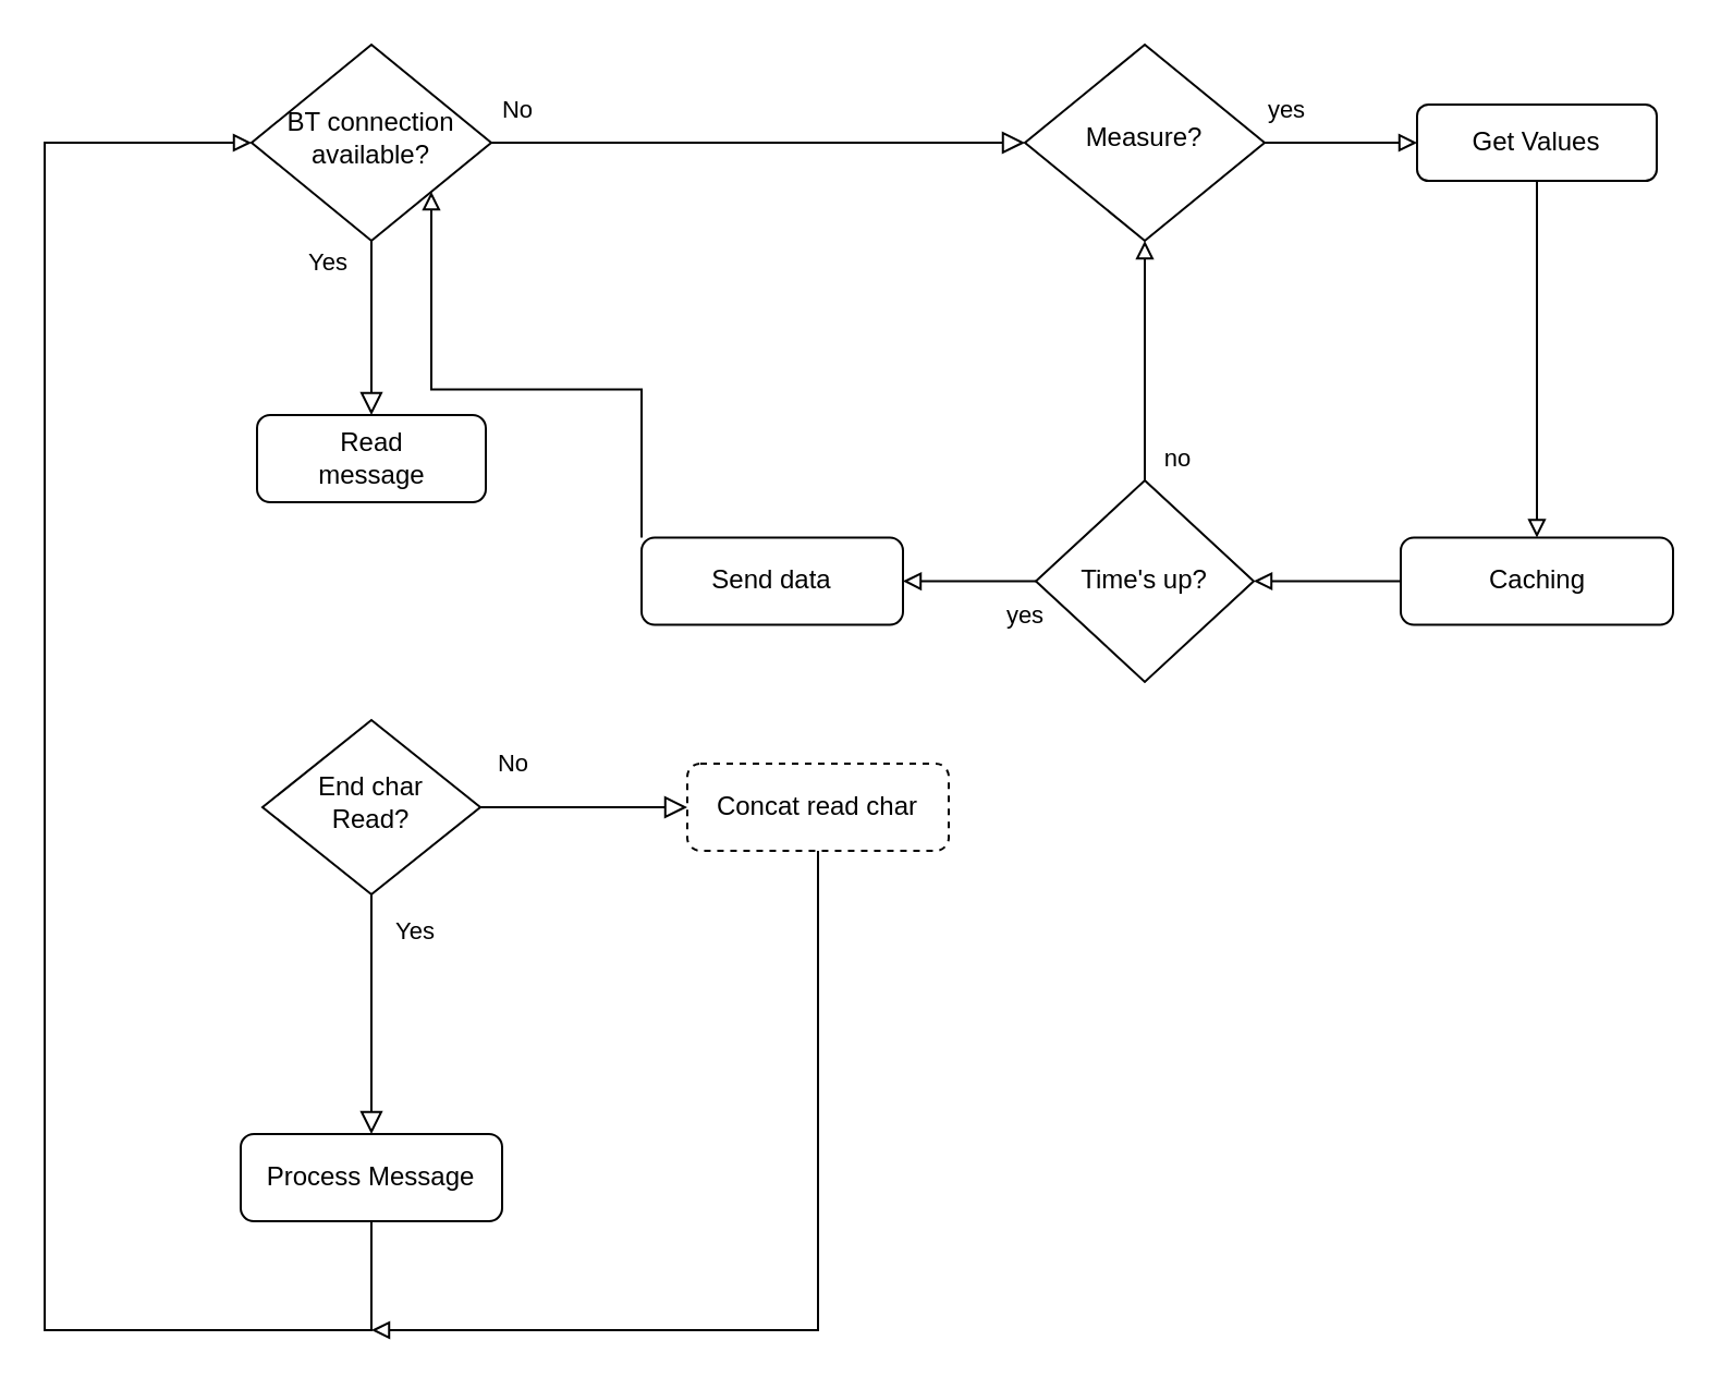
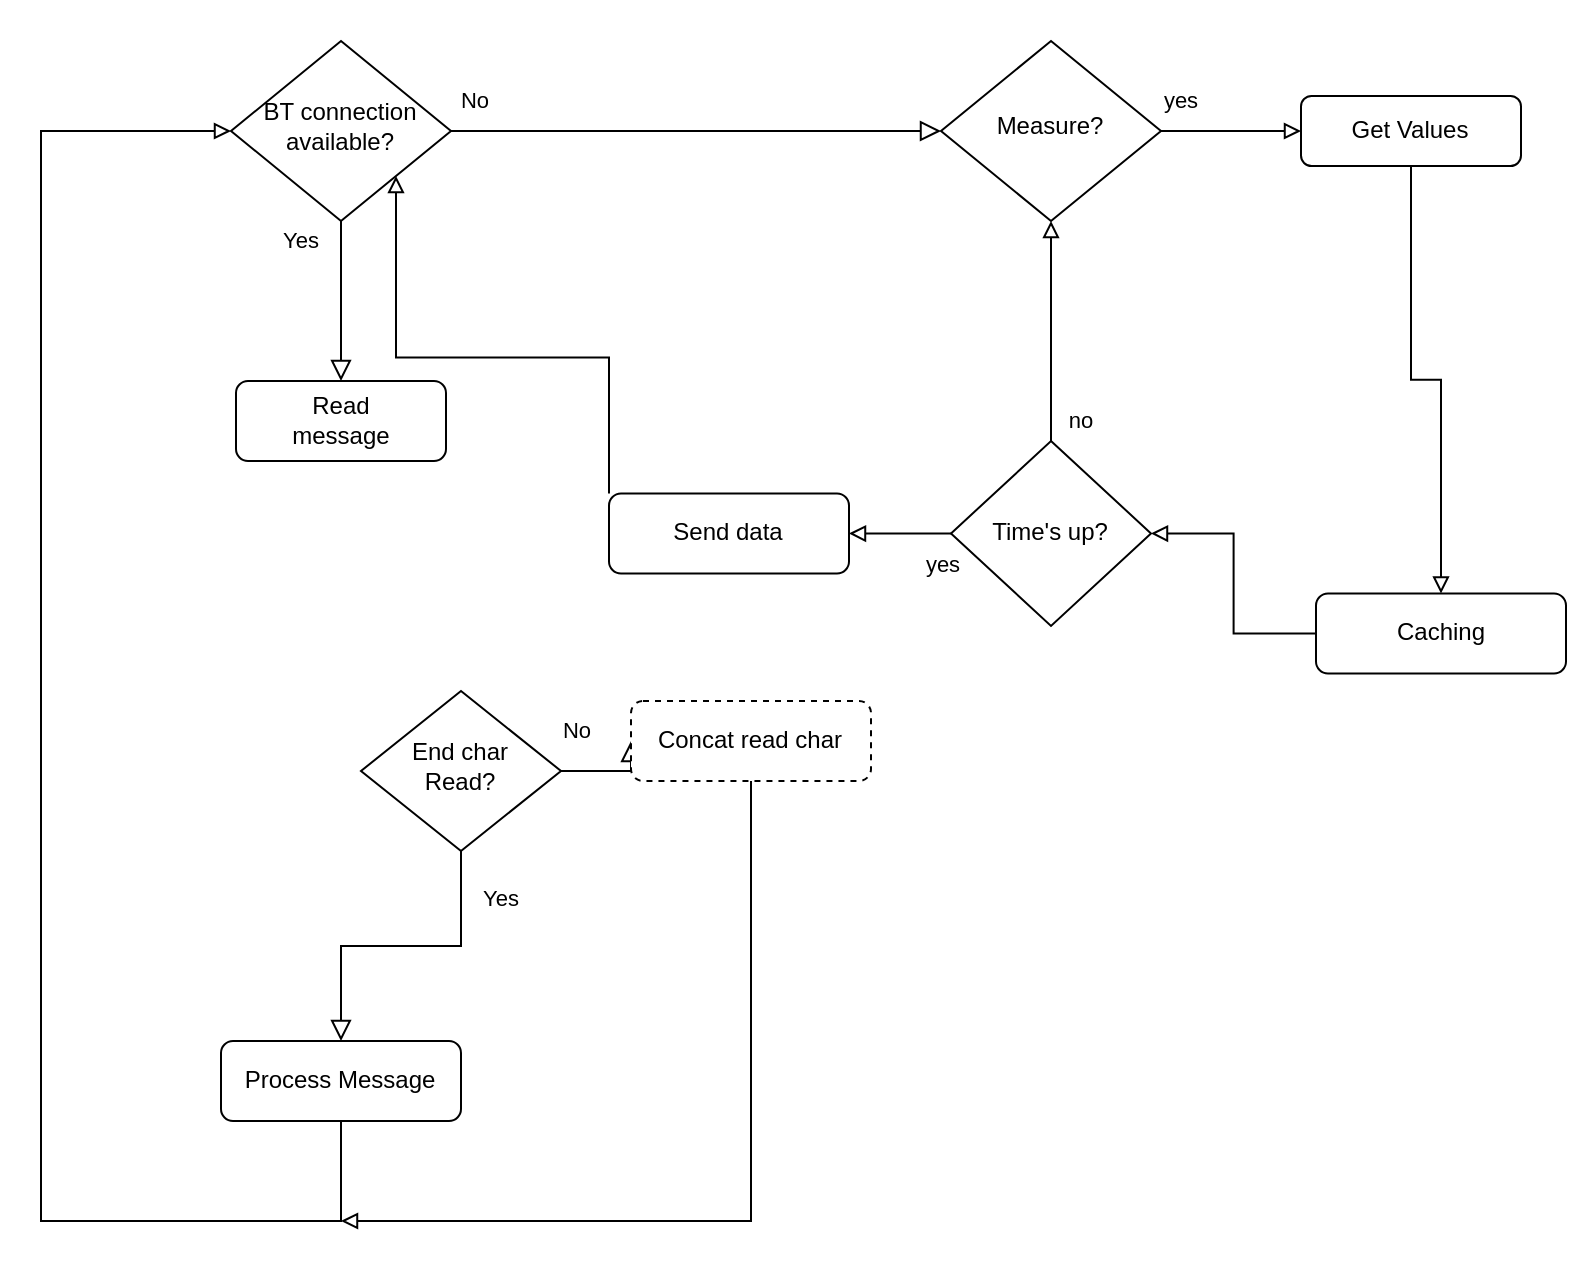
- <mxCell id="18" value="Send data" style="rounded=1;whiteSpace=wrap;html=1;" parent="1" vertex="1"><mxGeometry x="294" y="246.25" width="120" height="40" as="geometry" /></mxCell>
+ <mxCell id="18" value="Send data" style="rounded=1;whiteSpace=wrap;html=1;" parent="1" vertex="1"><mxGeometry x="304" y="246.25" width="120" height="40" as="geometry" /></mxCell>
- <mxCell id="23" value="Caching" style="rounded=1;whiteSpace=wrap;html=1;" vertex="1" parent="1"><mxGeometry x="642.5" y="246.25" width="125" height="40" as="geometry" /></mxCell>
+ <mxCell id="23" value="Caching" style="rounded=1;whiteSpace=wrap;html=1;" vertex="1" parent="1"><mxGeometry x="657.5" y="296.25" width="125" height="40" as="geometry" /></mxCell>
- <mxCell id="7" value="&lt;div&gt;End char &lt;br&gt;&lt;/div&gt;&lt;div&gt;Read?&lt;br&gt;&lt;/div&gt;" style="rhombus;whiteSpace=wrap;html=1;shadow=0;fontFamily=Helvetica;fontSize=12;align=center;strokeWidth=1;spacing=6;spacingTop=-4;" parent="1" vertex="1"><mxGeometry x="120" y="330" width="100" height="80" as="geometry" /></mxCell>
+ <mxCell id="7" value="&lt;div&gt;End char &lt;br&gt;&lt;/div&gt;&lt;div&gt;Read?&lt;br&gt;&lt;/div&gt;" style="rhombus;whiteSpace=wrap;html=1;shadow=0;fontFamily=Helvetica;fontSize=12;align=center;strokeWidth=1;spacing=6;spacingTop=-4;" parent="1" vertex="1"><mxGeometry x="180" y="345" width="100" height="80" as="geometry" /></mxCell>
